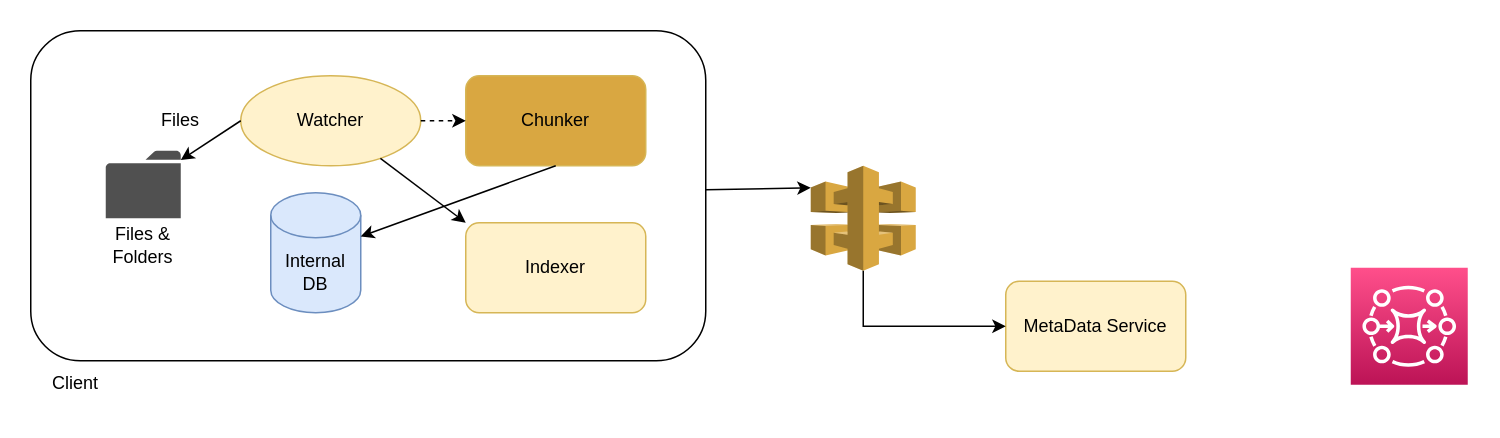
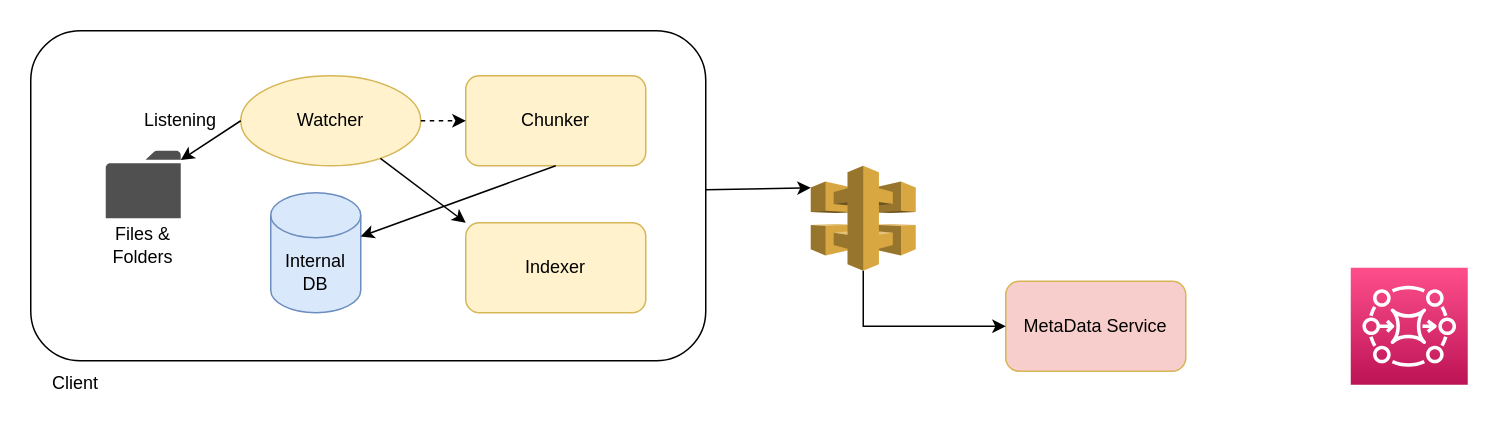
- <mxCell id="11" value="Files" style="text;html=1;strokeColor=none;fillColor=none;align=center;verticalAlign=middle;whiteSpace=wrap;rounded=0;" vertex="1" parent="1"><mxGeometry x="90" y="65" width="60" height="30" as="geometry" /></mxCell>
+ <mxCell id="11" value="Listening" style="text;html=1;strokeColor=none;fillColor=none;align=center;verticalAlign=middle;whiteSpace=wrap;rounded=0;" vertex="1" parent="1"><mxGeometry x="90" y="65" width="60" height="30" as="geometry" /></mxCell>
- <mxCell id="3" value="Chunker" style="rounded=1;whiteSpace=wrap;html=1;fillColor=#d9a741;strokeColor=#d6b656;" vertex="1" parent="1"><mxGeometry x="310" y="50" width="120" height="60" as="geometry" /></mxCell>
+ <mxCell id="3" value="Chunker" style="rounded=1;whiteSpace=wrap;html=1;fillColor=#fff2cc;strokeColor=#d6b656;" vertex="1" parent="1"><mxGeometry x="310" y="50" width="120" height="60" as="geometry" /></mxCell>
- <mxCell id="18" value="MetaData Service" style="rounded=1;whiteSpace=wrap;html=1;fillColor=#fff2cc;strokeColor=#d6b656;" vertex="1" parent="1"><mxGeometry x="670" y="187" width="120" height="60" as="geometry" /></mxCell>
+ <mxCell id="18" value="MetaData Service" style="rounded=1;whiteSpace=wrap;html=1;fillColor=#f8cecc;strokeColor=#d6b656;" vertex="1" parent="1"><mxGeometry x="670" y="187" width="120" height="60" as="geometry" /></mxCell>
